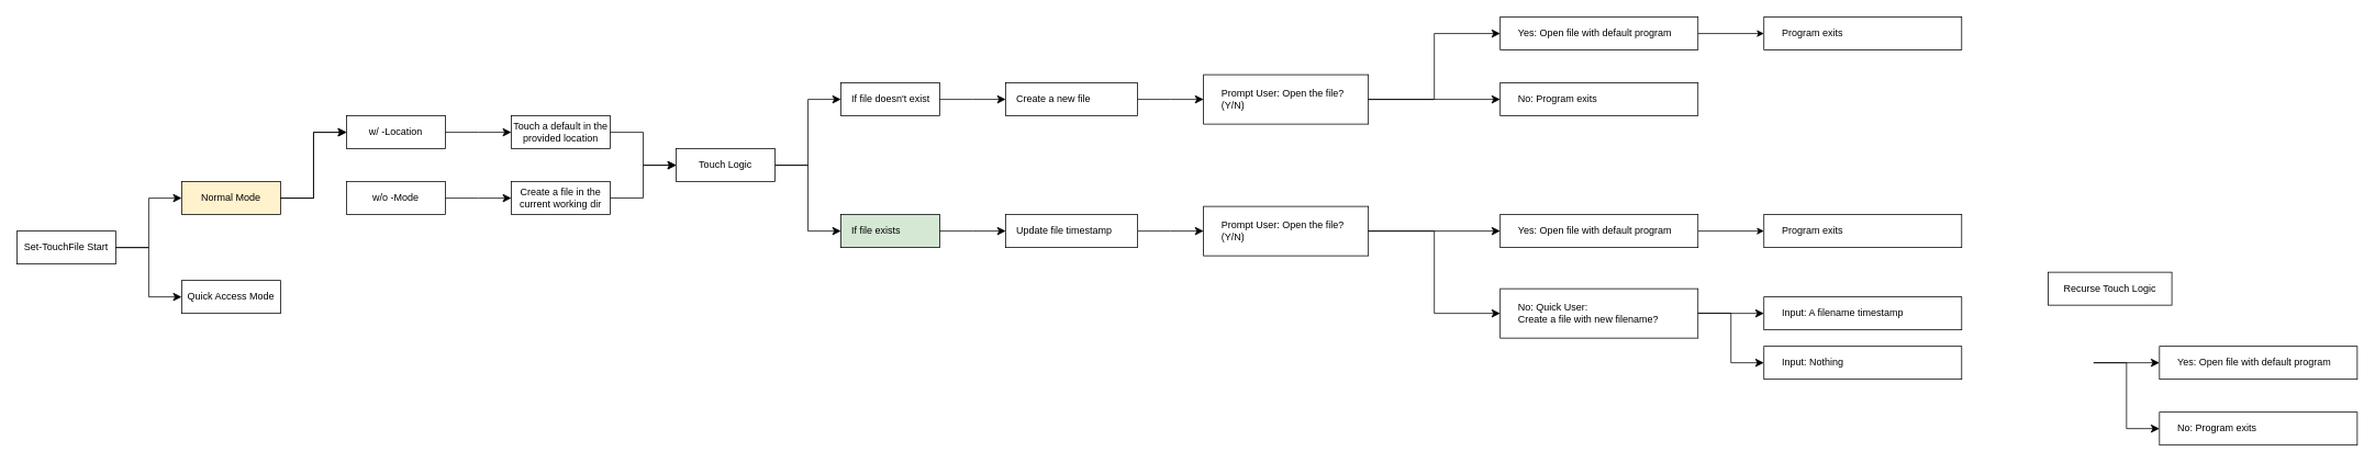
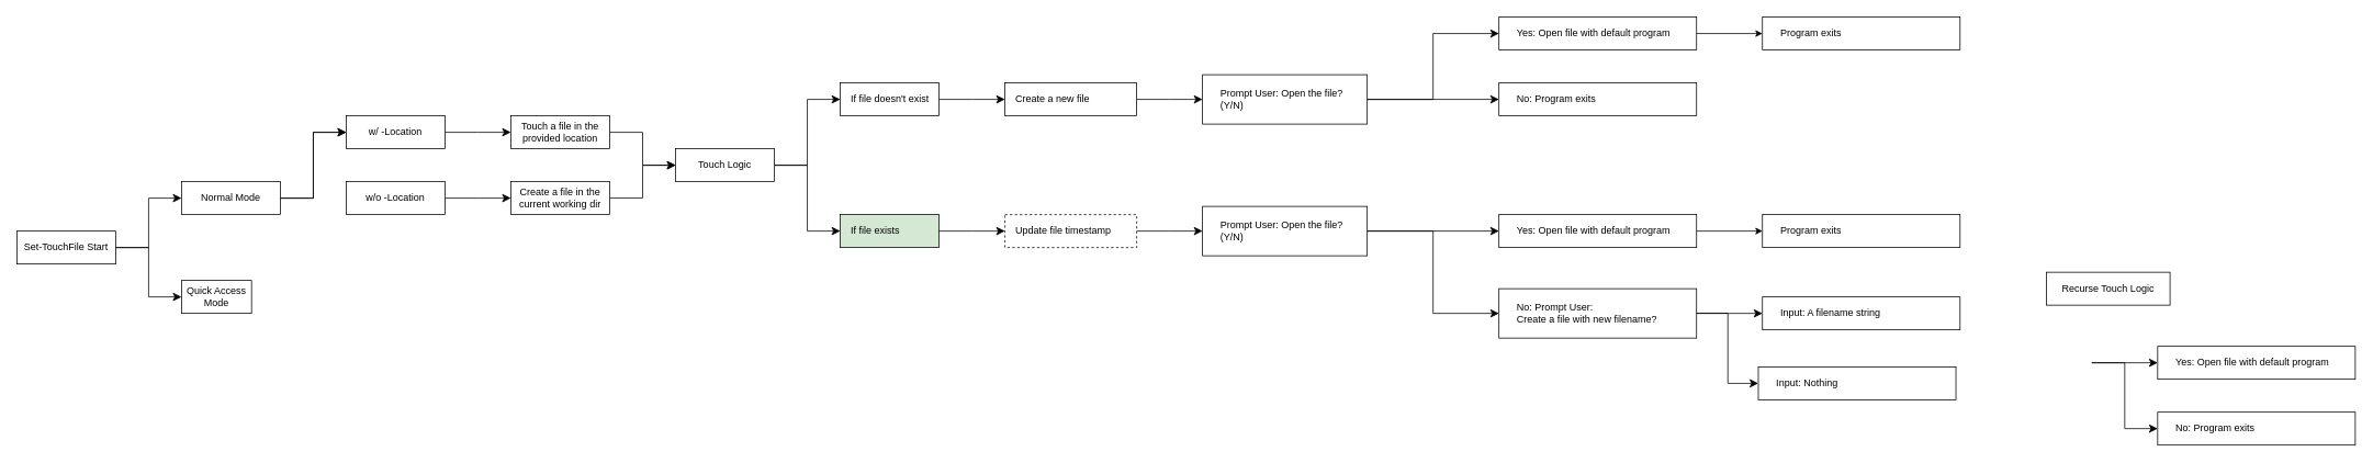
- <mxCell id="11" value="Touch a default in the provided location" style="rounded=0;whiteSpace=wrap;html=1;" parent="1" vertex="1"><mxGeometry x="620" y="140" width="120" height="40" as="geometry" /></mxCell>
+ <mxCell id="11" value="Touch a file in the provided location" style="rounded=0;whiteSpace=wrap;html=1;" parent="1" vertex="1"><mxGeometry x="620" y="140" width="120" height="40" as="geometry" /></mxCell>
- <mxCell id="3" value="Normal Mode" style="rounded=0;whiteSpace=wrap;html=1;fillColor=#fff2cc;" parent="1" vertex="1"><mxGeometry x="220" y="220" width="120" height="40" as="geometry" /></mxCell>
+ <mxCell id="3" value="Normal Mode" style="rounded=0;whiteSpace=wrap;html=1;" parent="1" vertex="1"><mxGeometry x="220" y="220" width="120" height="40" as="geometry" /></mxCell>
- <mxCell id="8" value="w/o -Mode" style="rounded=0;whiteSpace=wrap;html=1;" parent="1" vertex="1"><mxGeometry x="420" y="220" width="120" height="40" as="geometry" /></mxCell>
+ <mxCell id="8" value="w/o -Location" style="rounded=0;whiteSpace=wrap;html=1;" parent="1" vertex="1"><mxGeometry x="420" y="220" width="120" height="40" as="geometry" /></mxCell>
- <mxCell id="28" value="Update file timestamp" style="rounded=0;whiteSpace=wrap;html=1;align=left;spacingLeft=11;" parent="1" vertex="1"><mxGeometry x="1220" y="260" width="160" height="40" as="geometry" /></mxCell>
+ <mxCell id="28" value="Update file timestamp" style="rounded=0;whiteSpace=wrap;html=1;align=left;spacingLeft=11;dashed=1;" parent="1" vertex="1"><mxGeometry x="1220" y="260" width="160" height="40" as="geometry" /></mxCell>
- <mxCell id="4" value="Quick Access Mode" style="rounded=0;whiteSpace=wrap;html=1;" parent="1" vertex="1"><mxGeometry x="220" y="340" width="120" height="40" as="geometry" /></mxCell>
+ <mxCell id="4" value="Quick Access Mode" style="rounded=0;whiteSpace=wrap;html=1;" parent="1" vertex="1"><mxGeometry x="220" y="340" width="85" height="40" as="geometry" /></mxCell>
- <mxCell id="24" value="No: Quick User:&amp;nbsp;&lt;div&gt;Create a file with new filename?&lt;/div&gt;" style="rounded=0;whiteSpace=wrap;html=1;labelPosition=center;verticalLabelPosition=middle;align=left;verticalAlign=middle;spacingLeft=20;" parent="1" vertex="1"><mxGeometry x="1820" y="350" width="240" height="60" as="geometry" /></mxCell>
+ <mxCell id="24" value="No: Prompt User:&amp;nbsp;&lt;div&gt;Create a file with new filename?&lt;/div&gt;" style="rounded=0;whiteSpace=wrap;html=1;labelPosition=center;verticalLabelPosition=middle;align=left;verticalAlign=middle;spacingLeft=20;" parent="1" vertex="1"><mxGeometry x="1820" y="350" width="240" height="60" as="geometry" /></mxCell>
- <mxCell id="46" value="Input: A filename timestamp" style="rounded=0;whiteSpace=wrap;html=1;labelPosition=center;verticalLabelPosition=middle;align=left;verticalAlign=middle;spacingLeft=20;" vertex="1" parent="1"><mxGeometry x="2140" y="360" width="240" height="40" as="geometry" /></mxCell>
+ <mxCell id="46" value="Input: A filename string" style="rounded=0;whiteSpace=wrap;html=1;labelPosition=center;verticalLabelPosition=middle;align=left;verticalAlign=middle;spacingLeft=20;" vertex="1" parent="1"><mxGeometry x="2140" y="360" width="240" height="40" as="geometry" /></mxCell>
- <mxCell id="48" value="Input: Nothing" style="rounded=0;whiteSpace=wrap;html=1;labelPosition=center;verticalLabelPosition=middle;align=left;verticalAlign=middle;spacingLeft=20;" vertex="1" parent="1"><mxGeometry x="2140" y="420" width="240" height="40" as="geometry" /></mxCell>
+ <mxCell id="48" value="Input: Nothing" style="rounded=0;whiteSpace=wrap;html=1;labelPosition=center;verticalLabelPosition=middle;align=left;verticalAlign=middle;spacingLeft=20;" vertex="1" parent="1"><mxGeometry x="2135" y="445" width="240" height="40" as="geometry" /></mxCell>
